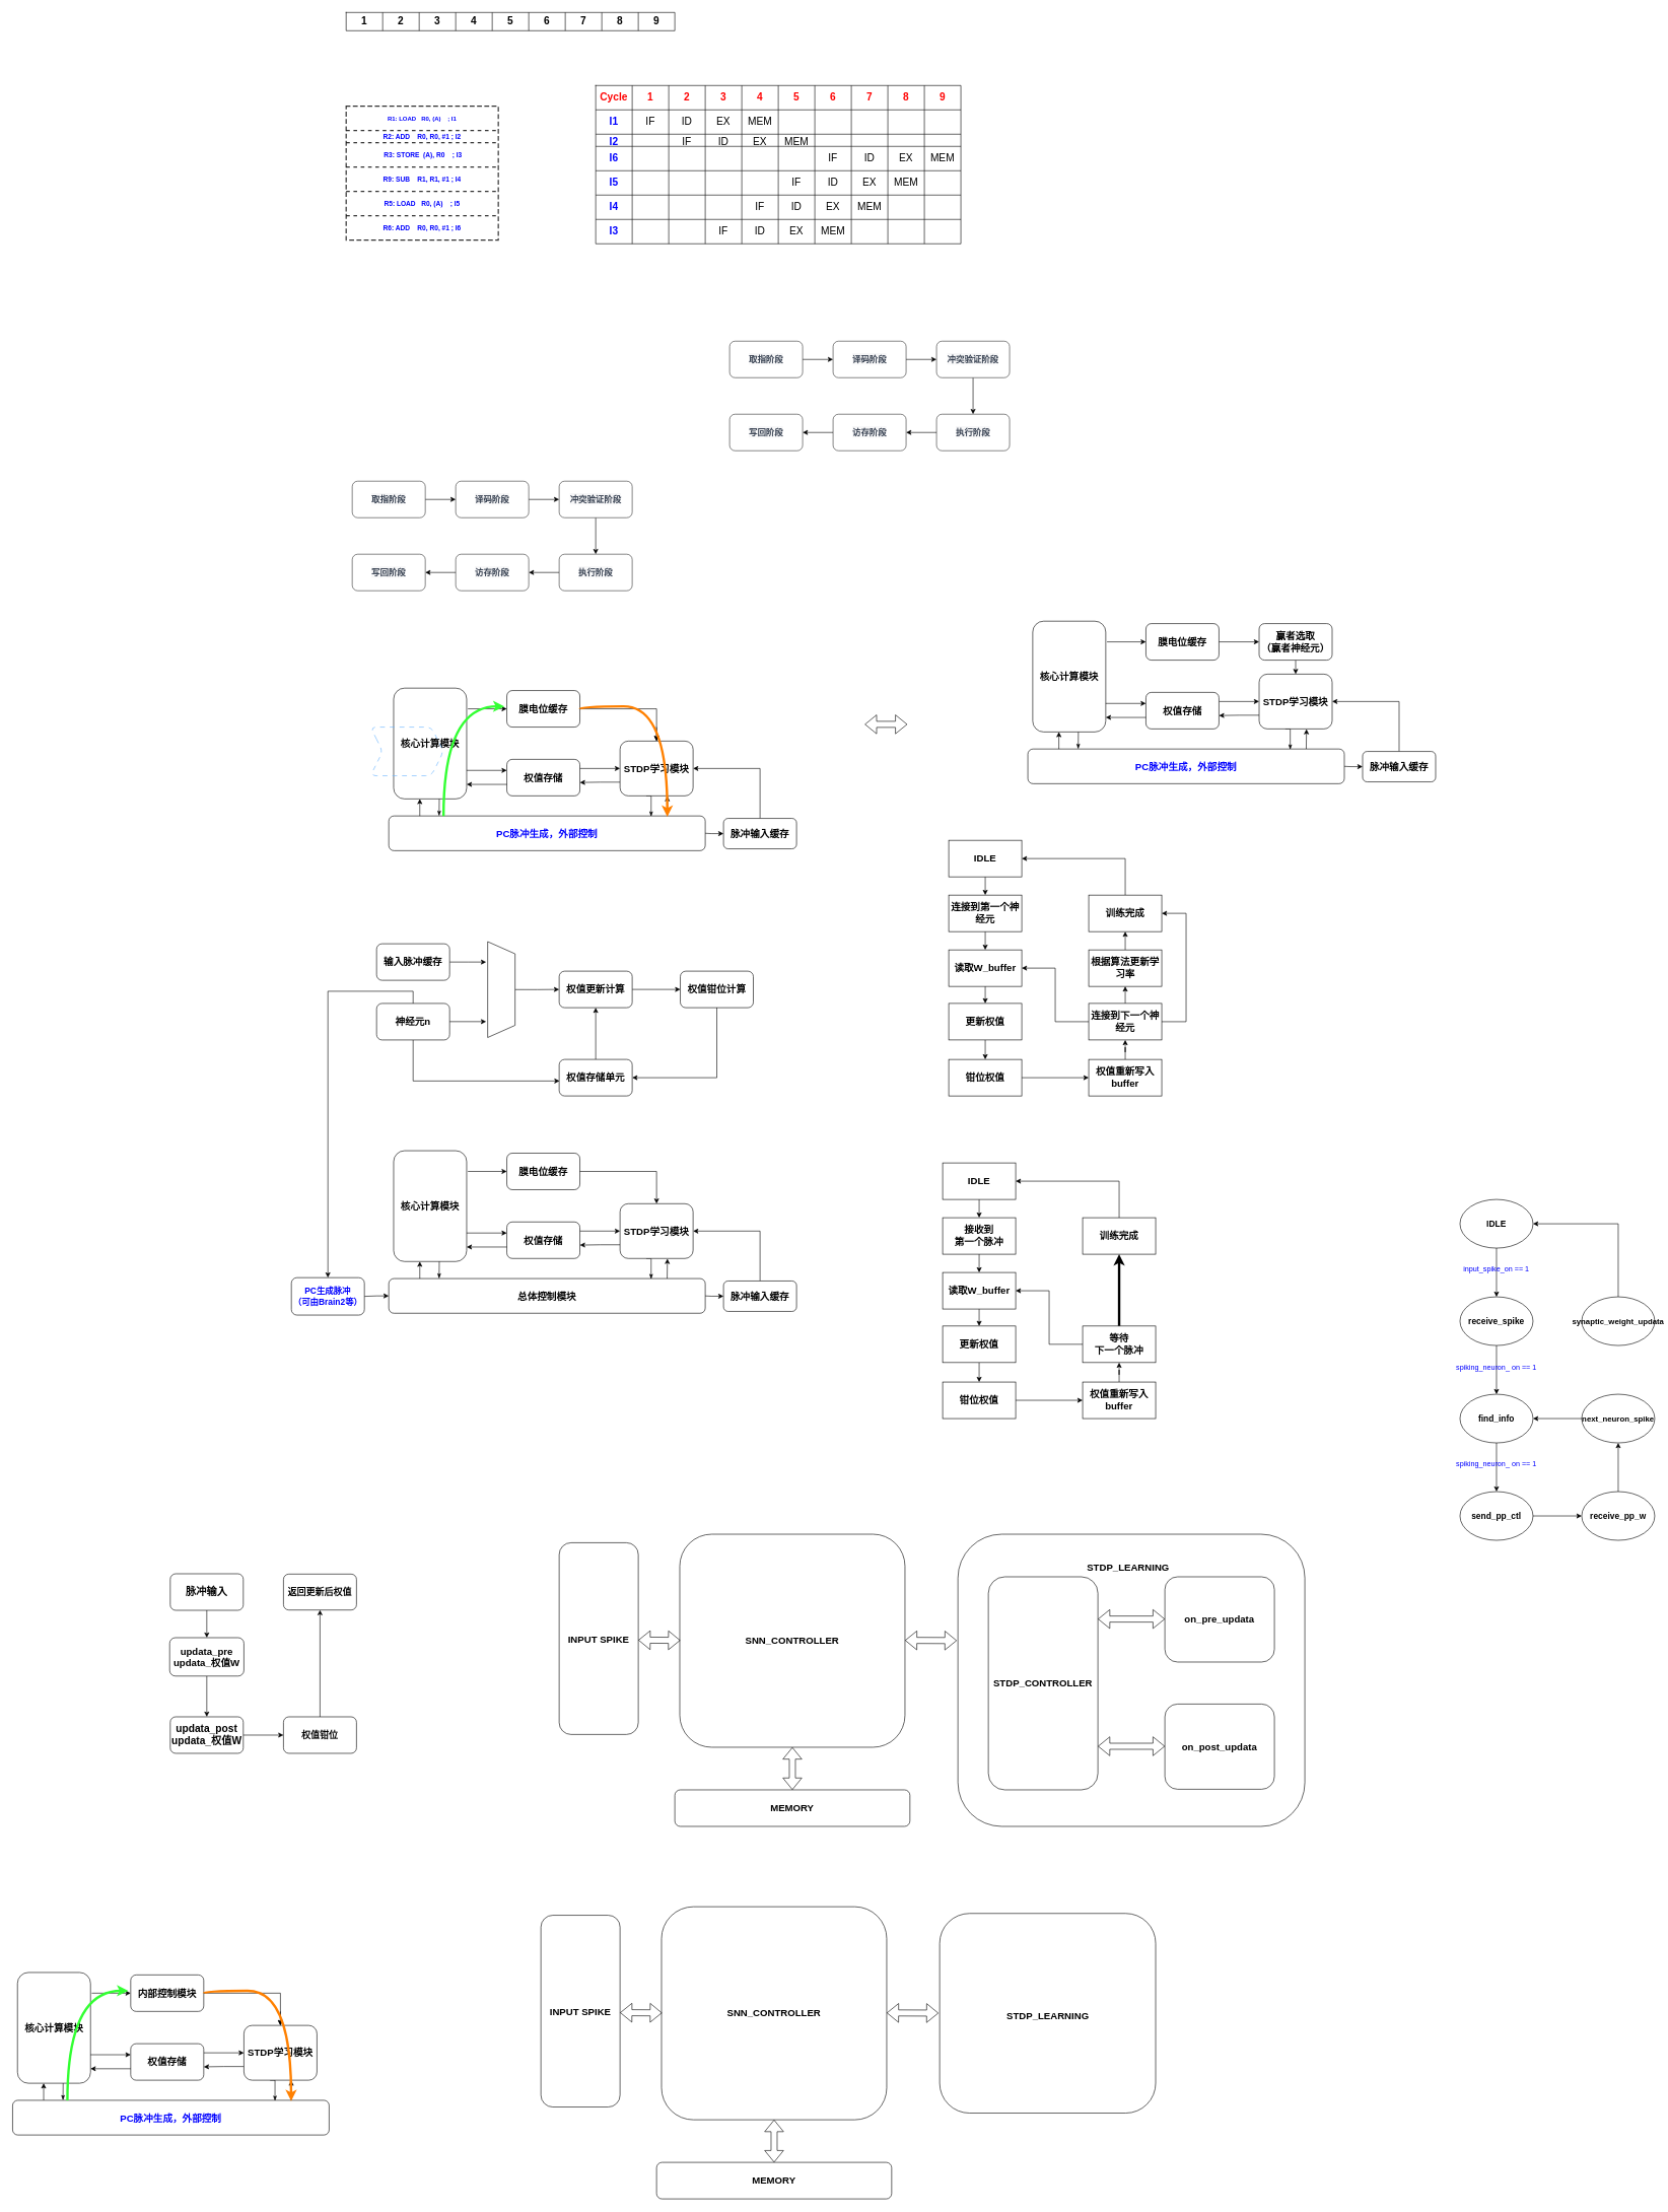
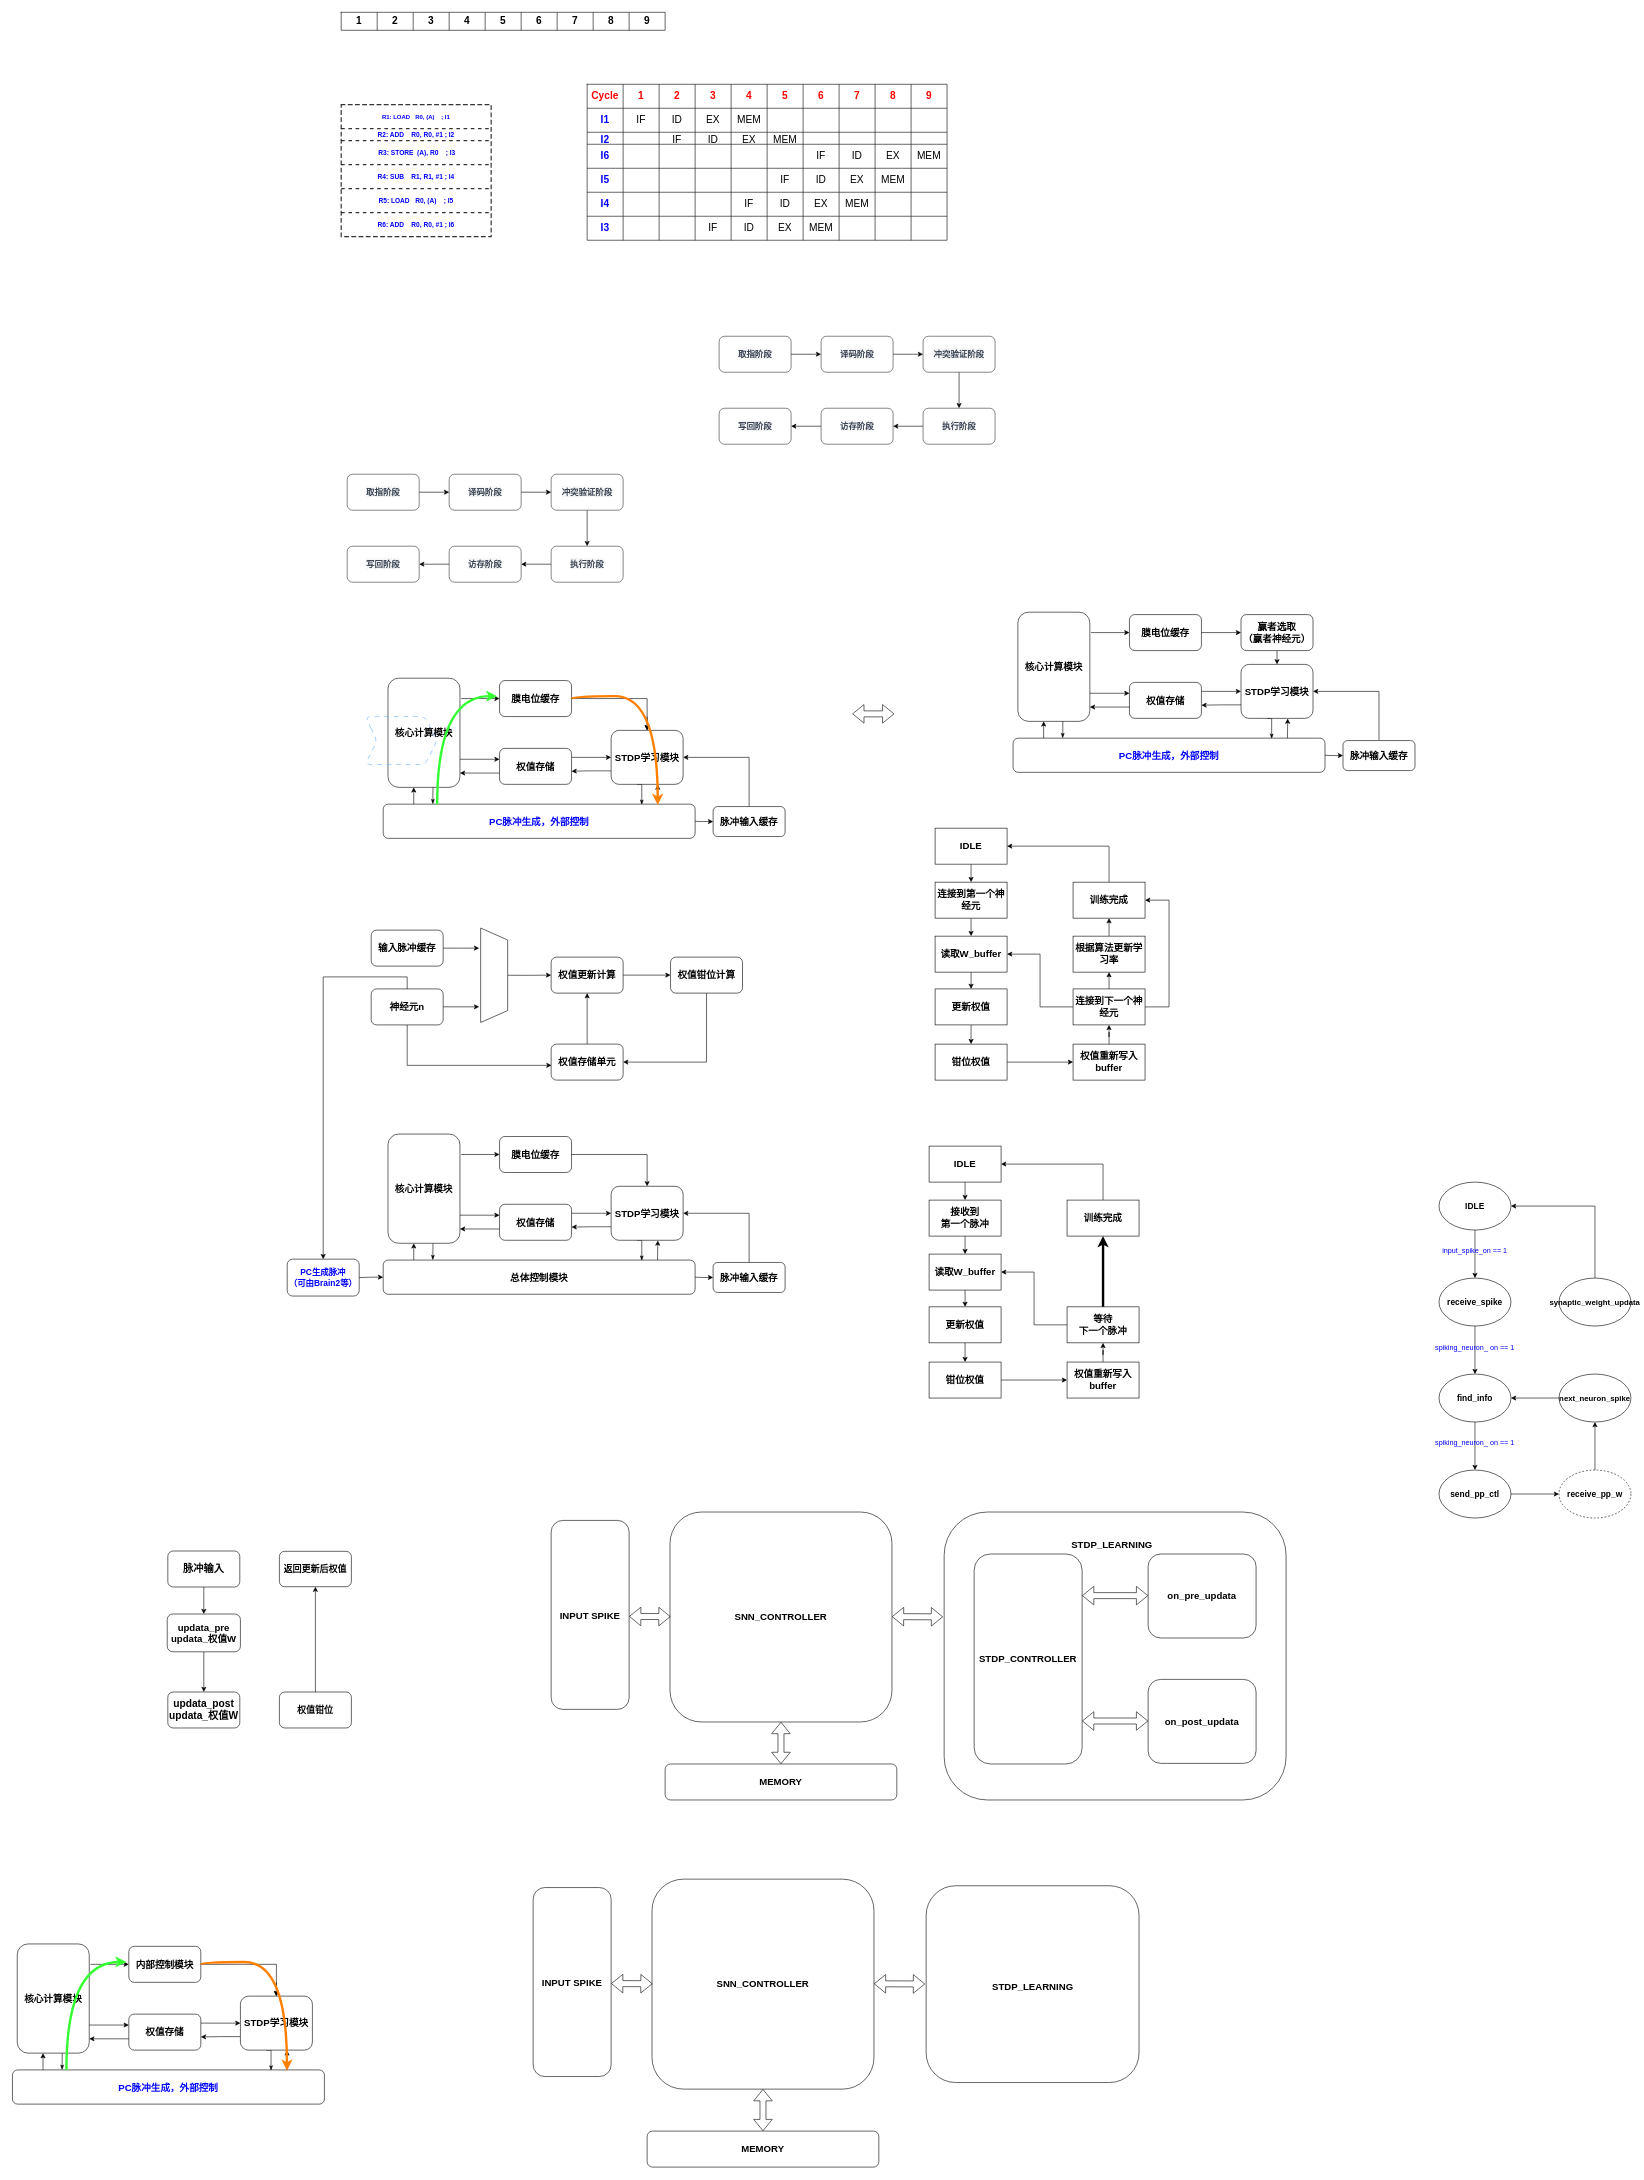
- <mxCell id="100" value="&lt;span style=&quot;font-size: 11px;&quot;&gt;R9: SUB&amp;nbsp; &amp;nbsp; R1, R1, #1 ; I4&lt;/span&gt;" style="shape=partialRectangle;html=1;whiteSpace=wrap;connectable=0;overflow=hidden;fillColor=none;top=0;left=0;bottom=0;right=0;pointerEvents=1;dashed=1;strokeWidth=2;fontSize=11;fontColor=#0000FF;opacity=80;fontStyle=1" parent="99" vertex="1"><mxGeometry width="250" height="40" as="geometry"><mxRectangle width="250" height="40" as="alternateBounds" /></mxGeometry></mxCell>
+ <mxCell id="100" value="&lt;span style=&quot;font-size: 11px;&quot;&gt;R4: SUB&amp;nbsp; &amp;nbsp; R1, R1, #1 ; I4&lt;/span&gt;" style="shape=partialRectangle;html=1;whiteSpace=wrap;connectable=0;overflow=hidden;fillColor=none;top=0;left=0;bottom=0;right=0;pointerEvents=1;dashed=1;strokeWidth=2;fontSize=11;fontColor=#0000FF;opacity=80;fontStyle=1" parent="99" vertex="1"><mxGeometry width="250" height="40" as="geometry"><mxRectangle width="250" height="40" as="alternateBounds" /></mxGeometry></mxCell>
- <mxCell id="297" value="receive_pp_w" style="ellipse;whiteSpace=wrap;html=1;fontSize=14;fontStyle=1" vertex="1" parent="1"><mxGeometry x="2598" y="2450" width="120" height="80" as="geometry" /></mxCell>
+ <mxCell id="297" value="receive_pp_w" style="ellipse;whiteSpace=wrap;html=1;fontSize=14;fontStyle=1;dashed=1;" vertex="1" parent="1"><mxGeometry x="2598" y="2450" width="120" height="80" as="geometry" /></mxCell>
- <mxCell id="244" style="edgeStyle=orthogonalEdgeStyle;rounded=0;orthogonalLoop=1;jettySize=auto;html=1;exitX=1;exitY=0.5;exitDx=0;exitDy=0;" parent="1" source="245" target="247" edge="1"><mxGeometry relative="1" as="geometry" /></mxCell>
